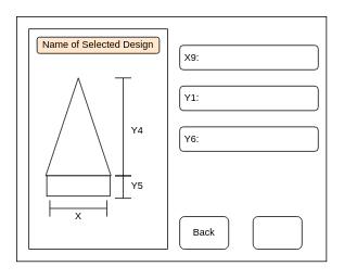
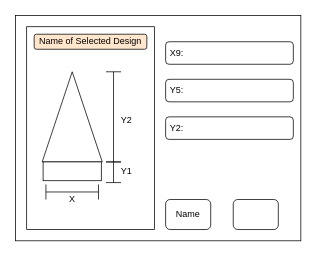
- <mxCell id="11" value="Y1:" style="text;html=1;strokeColor=none;fillColor=none;align=center;verticalAlign=middle;whiteSpace=wrap;rounded=0;" vertex="1" parent="1"><mxGeometry x="205" y="105" width="60" height="30" as="geometry" /></mxCell>
+ <mxCell id="11" value="Y5:" style="text;html=1;strokeColor=none;fillColor=none;align=center;verticalAlign=middle;whiteSpace=wrap;rounded=0;" vertex="1" parent="1"><mxGeometry x="205" y="105" width="60" height="30" as="geometry" /></mxCell>
- <mxCell id="21" value="Y4" style="text;html=1;strokeColor=none;fillColor=none;align=center;verticalAlign=middle;whiteSpace=wrap;rounded=0;" vertex="1" parent="13"><mxGeometry x="95" y="50" width="33.75" height="30" as="geometry" /></mxCell>
+ <mxCell id="21" value="Y2" style="text;html=1;strokeColor=none;fillColor=none;align=center;verticalAlign=middle;whiteSpace=wrap;rounded=0;" vertex="1" parent="13"><mxGeometry x="95" y="50" width="33.75" height="30" as="geometry" /></mxCell>
- <mxCell id="12" value="Y6:" style="text;html=1;strokeColor=none;fillColor=none;align=center;verticalAlign=middle;whiteSpace=wrap;rounded=0;" vertex="1" parent="1"><mxGeometry x="205" y="155" width="60" height="30" as="geometry" /></mxCell>
+ <mxCell id="12" value="Y2:" style="text;html=1;strokeColor=none;fillColor=none;align=center;verticalAlign=middle;whiteSpace=wrap;rounded=0;" vertex="1" parent="1"><mxGeometry x="205" y="155" width="60" height="30" as="geometry" /></mxCell>
- <mxCell id="20" value="Y5" style="text;html=1;strokeColor=none;fillColor=none;align=center;verticalAlign=middle;whiteSpace=wrap;rounded=0;" vertex="1" parent="13"><mxGeometry x="95" y="117.5" width="33.75" height="30" as="geometry" /></mxCell>
+ <mxCell id="20" value="Y1" style="text;html=1;strokeColor=none;fillColor=none;align=center;verticalAlign=middle;whiteSpace=wrap;rounded=0;" vertex="1" parent="13"><mxGeometry x="95" y="117.5" width="33.75" height="30" as="geometry" /></mxCell>
- <mxCell id="9" value="Back" style="text;html=1;strokeColor=none;fillColor=none;align=center;verticalAlign=middle;whiteSpace=wrap;rounded=0;" vertex="1" parent="1"><mxGeometry x="220" y="270" width="60" height="30" as="geometry" /></mxCell>
+ <mxCell id="9" value="Name" style="text;html=1;strokeColor=none;fillColor=none;align=center;verticalAlign=middle;whiteSpace=wrap;rounded=0;" vertex="1" parent="1"><mxGeometry x="220" y="270" width="60" height="30" as="geometry" /></mxCell>
